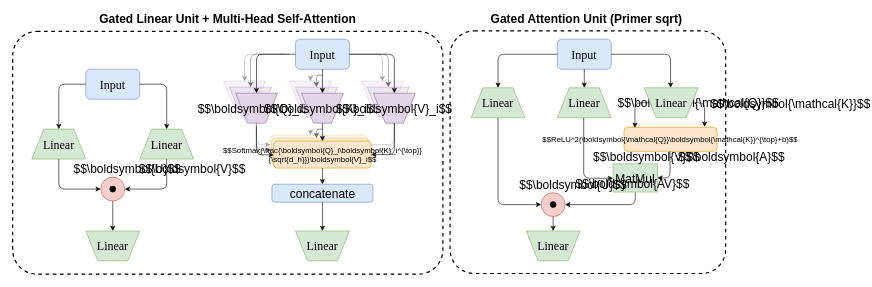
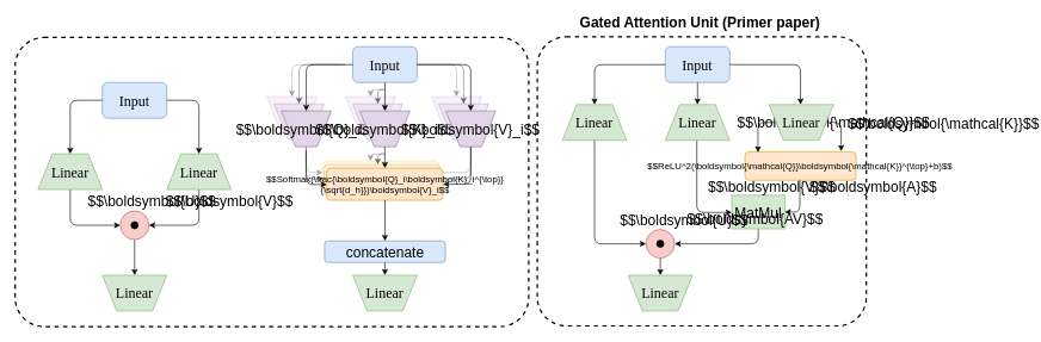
- <mxCell id="69" value="&lt;font style=&quot;font-size: 20px&quot;&gt;&lt;b&gt;&lt;span class=&quot;fontstyle0&quot;&gt;Gated Linear Unit + Multi-Head Self-Attention&lt;/span&gt; &lt;/b&gt;&lt;/font&gt;" style="text;html=1;strokeColor=none;fillColor=none;align=center;verticalAlign=middle;whiteSpace=wrap;rounded=0;" parent="1" vertex="1"><mxGeometry x="160" y="20" width="438" height="20" as="geometry" /></mxCell>
- <mxCell id="70" value="&lt;font style=&quot;font-size: 20px&quot;&gt;&lt;b&gt;&lt;span class=&quot;fontstyle0&quot;&gt;Gated Attention Unit&lt;/span&gt;&amp;nbsp;(Primer sqrt)&amp;nbsp;&lt;/b&gt;&lt;/font&gt;" style="text;html=1;strokeColor=none;fillColor=none;align=center;verticalAlign=middle;whiteSpace=wrap;rounded=0;" parent="1" vertex="1"><mxGeometry x="806.5" y="20" width="347" height="20" as="geometry" /></mxCell>
+ <mxCell id="70" value="&lt;font style=&quot;font-size: 20px&quot;&gt;&lt;b&gt;&lt;span class=&quot;fontstyle0&quot;&gt;Gated Attention Unit&lt;/span&gt;&amp;nbsp;(Primer paper)&amp;nbsp;&lt;/b&gt;&lt;/font&gt;" style="text;html=1;strokeColor=none;fillColor=none;align=center;verticalAlign=middle;whiteSpace=wrap;rounded=0;" parent="1" vertex="1"><mxGeometry x="806.5" y="20" width="347" height="20" as="geometry" /></mxCell>
- <mxCell id="44" value="&lt;font style=&quot;font-size: 20px&quot;&gt;concatenate&lt;/font&gt;" style="rounded=1;whiteSpace=wrap;html=1;fillColor=#dae8fc;strokeColor=#6c8ebf;" parent="1" vertex="1"><mxGeometry x="452.63" y="307" width="168.75" height="30" as="geometry" /></mxCell>
+ <mxCell id="44" value="&lt;font style=&quot;font-size: 20px&quot;&gt;concatenate&lt;/font&gt;" style="rounded=1;whiteSpace=wrap;html=1;fillColor=#dae8fc;strokeColor=#6c8ebf;" parent="1" vertex="1"><mxGeometry x="452.63" y="337" width="168.75" height="30" as="geometry" /></mxCell>
